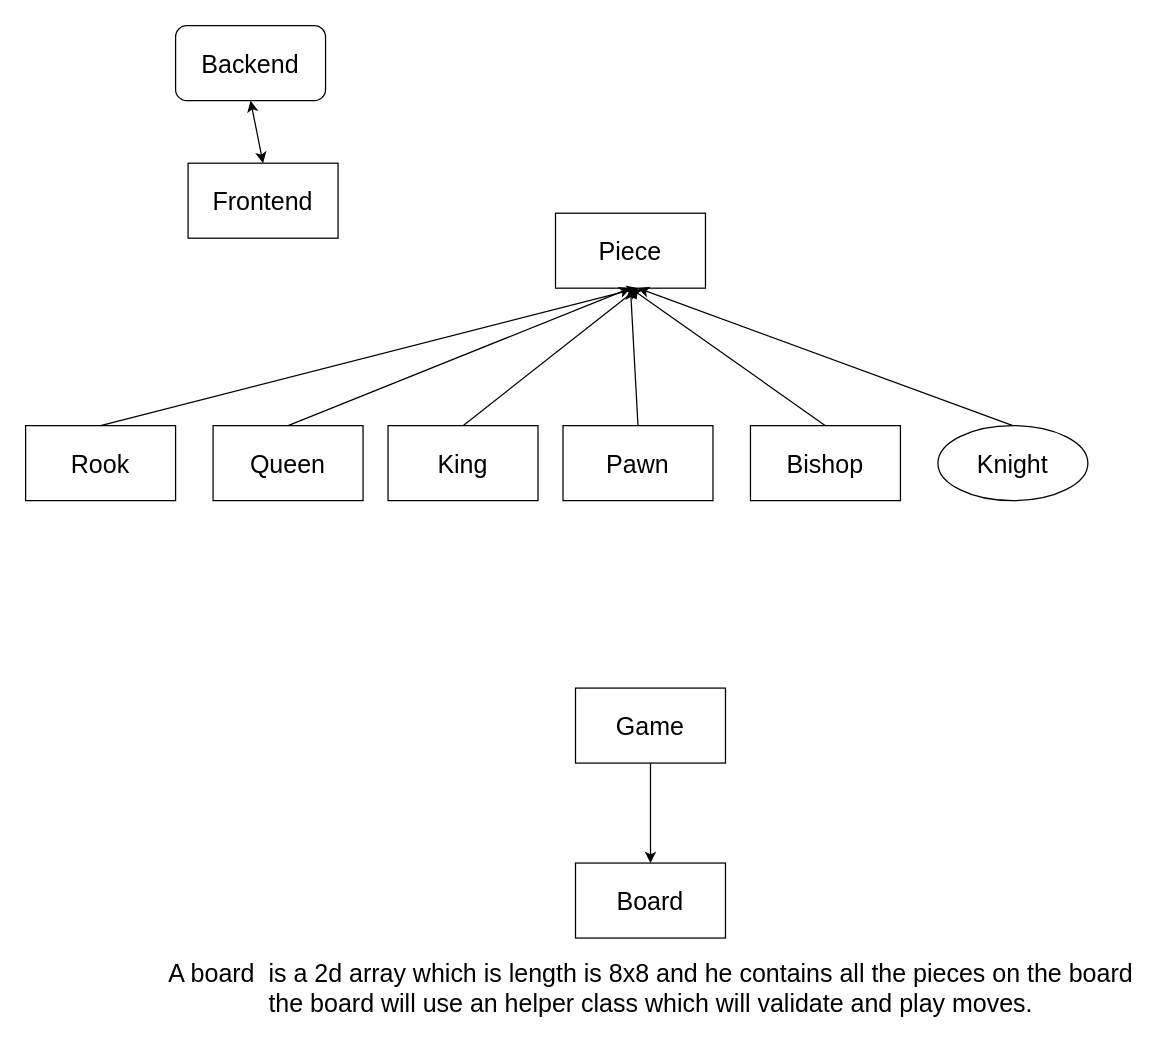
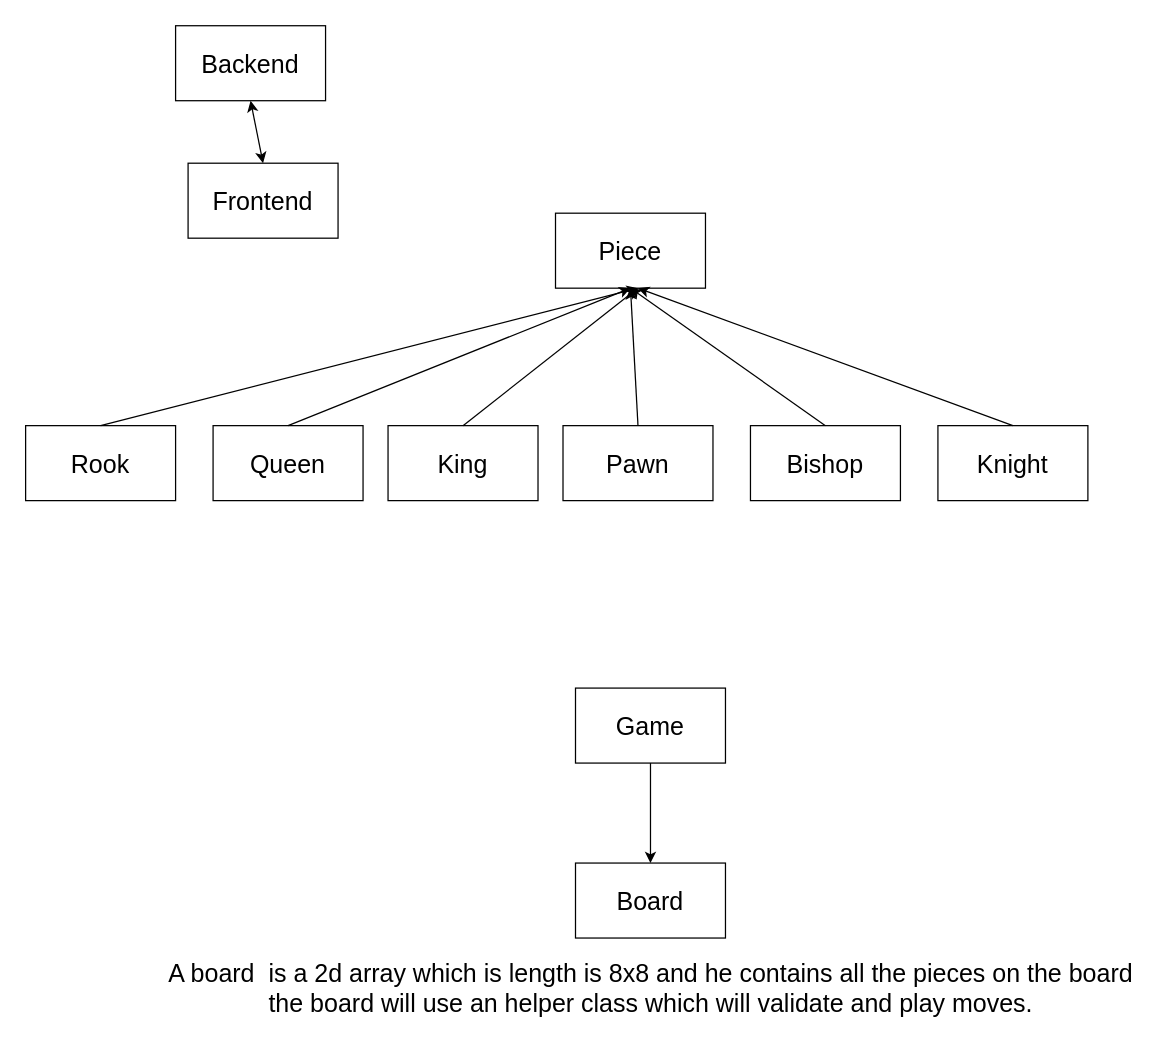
- <mxCell id="19" value="&lt;font style=&quot;font-size: 20px&quot;&gt;Backend&lt;/font&gt;" style="whiteSpace=wrap;html=1;rounded=1;" vertex="1" parent="1"><mxGeometry x="140" y="20" width="120" height="60" as="geometry" /></mxCell>
+ <mxCell id="19" value="&lt;font style=&quot;font-size: 20px&quot;&gt;Backend&lt;/font&gt;" style="rounded=0;whiteSpace=wrap;html=1;" vertex="1" parent="1"><mxGeometry x="140" y="20" width="120" height="60" as="geometry" /></mxCell>
- <mxCell id="3" value="&lt;font style=&quot;font-size: 20px&quot;&gt;Knight&lt;/font&gt;" style="ellipse;whiteSpace=wrap;html=1;" vertex="1" parent="1"><mxGeometry x="750" y="340" width="120" height="60" as="geometry" /></mxCell>
+ <mxCell id="3" value="&lt;font style=&quot;font-size: 20px&quot;&gt;Knight&lt;/font&gt;" style="rounded=0;whiteSpace=wrap;html=1;" vertex="1" parent="1"><mxGeometry x="750" y="340" width="120" height="60" as="geometry" /></mxCell>
